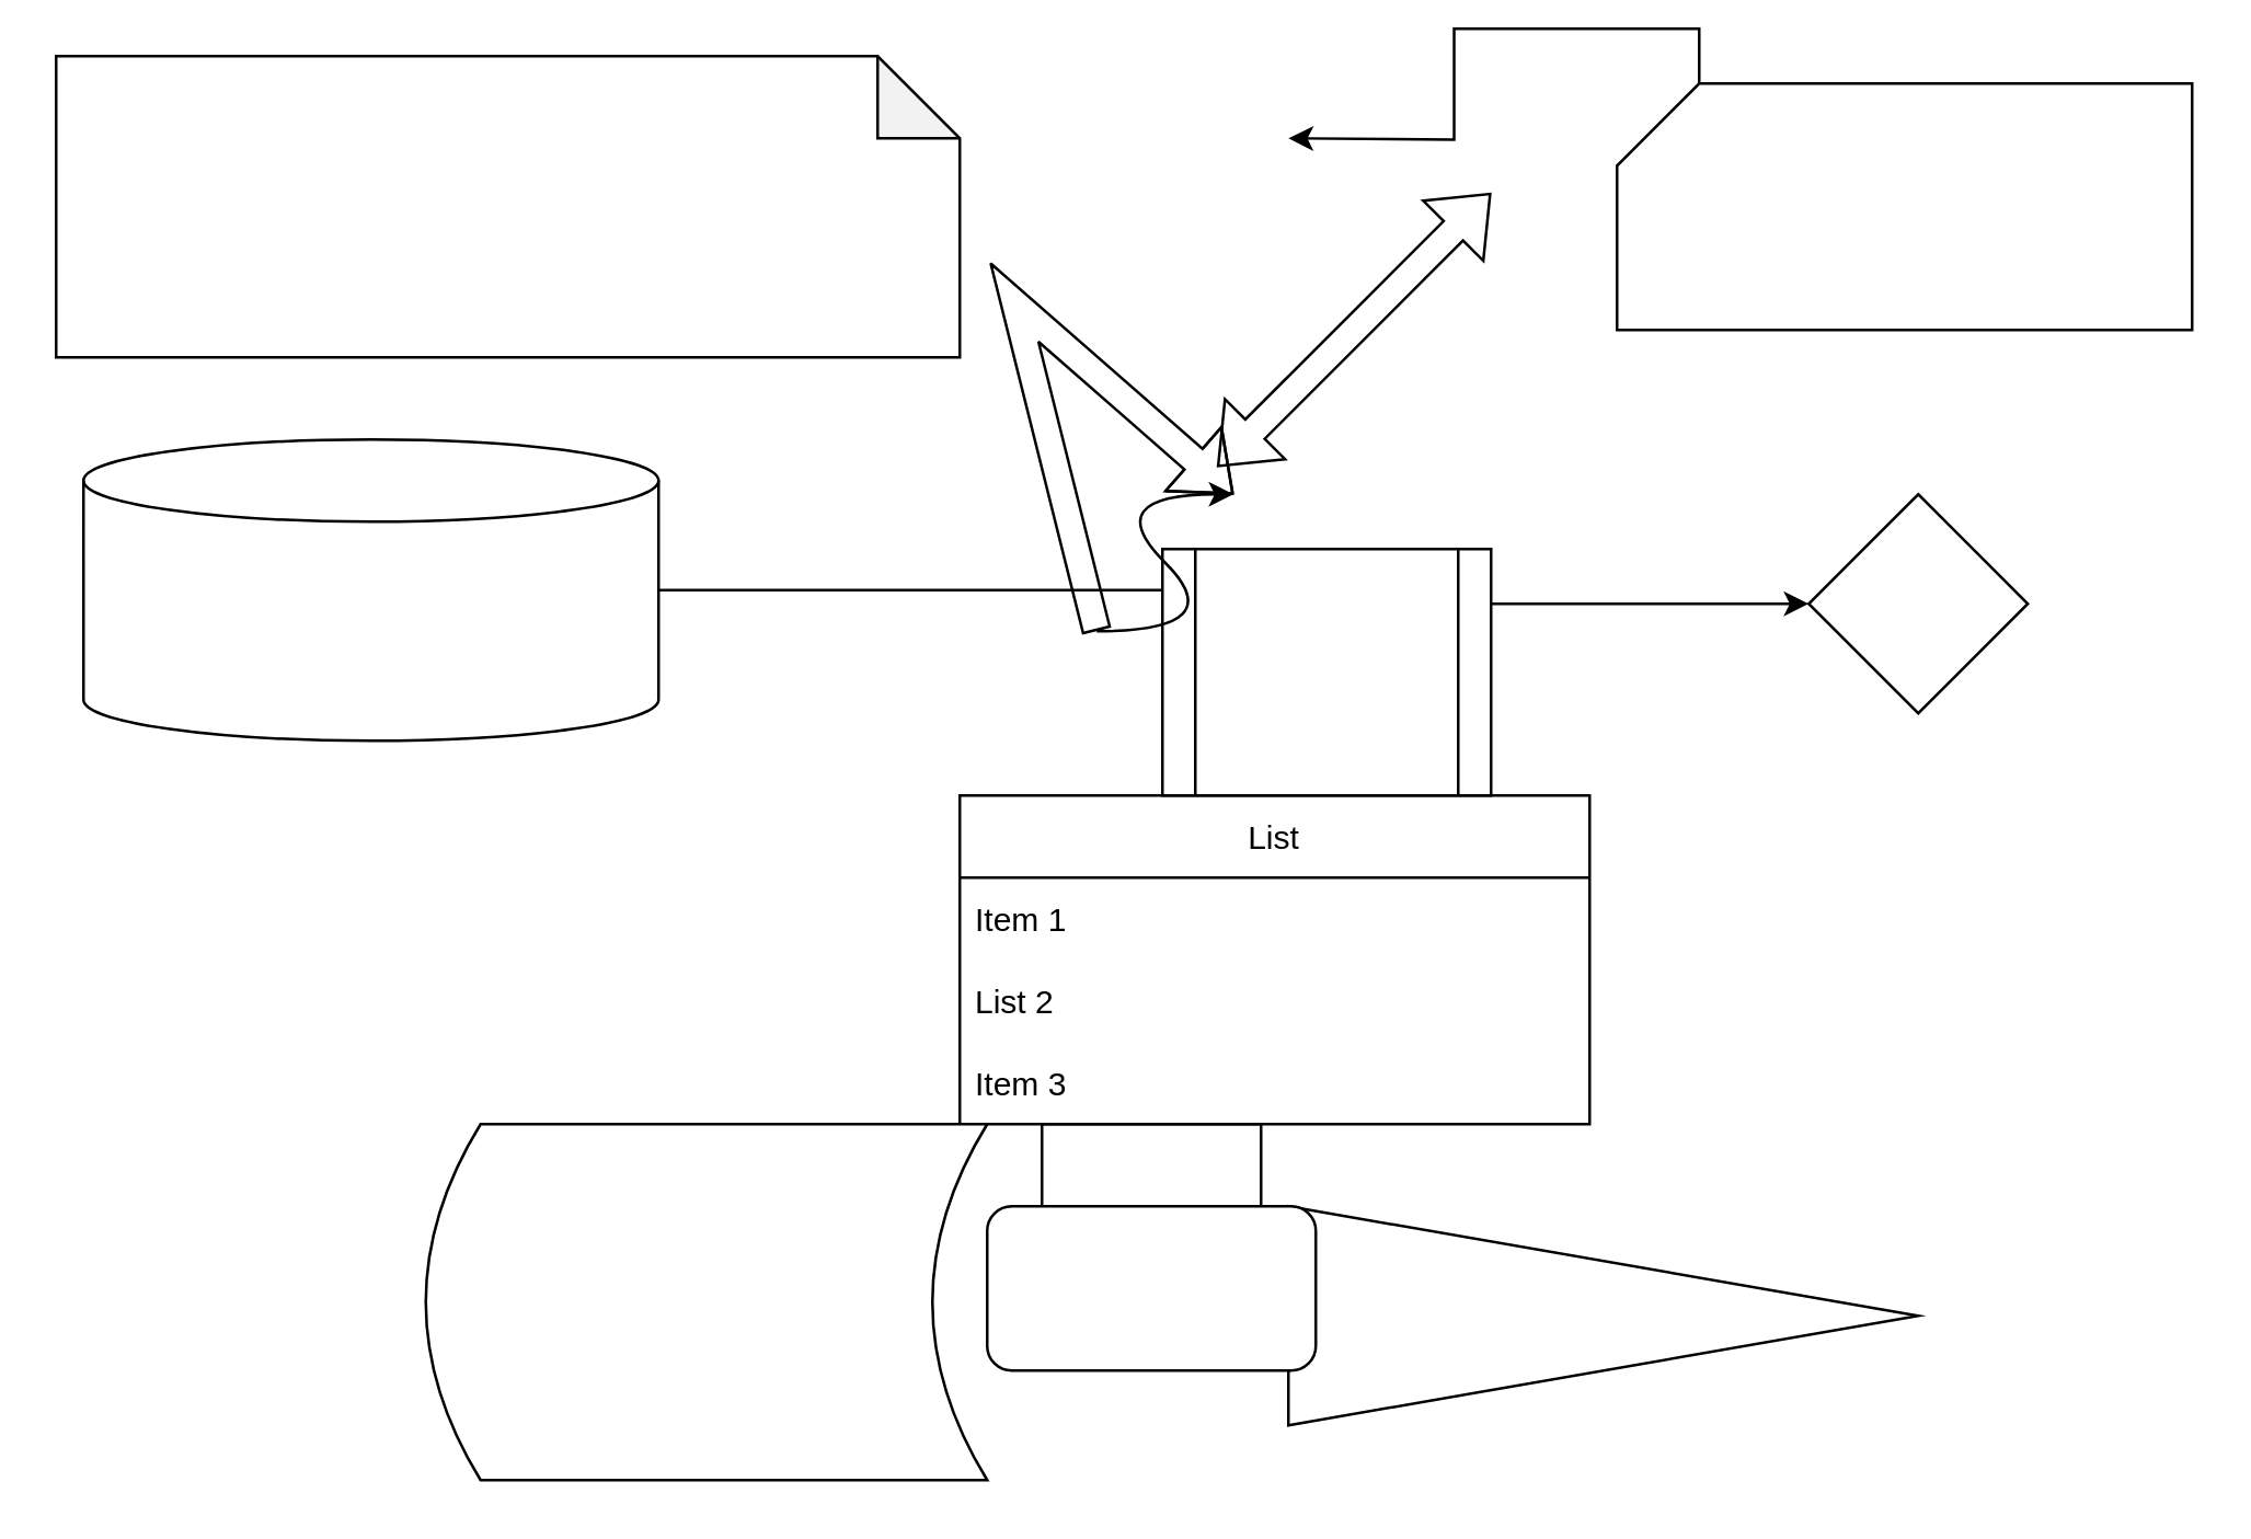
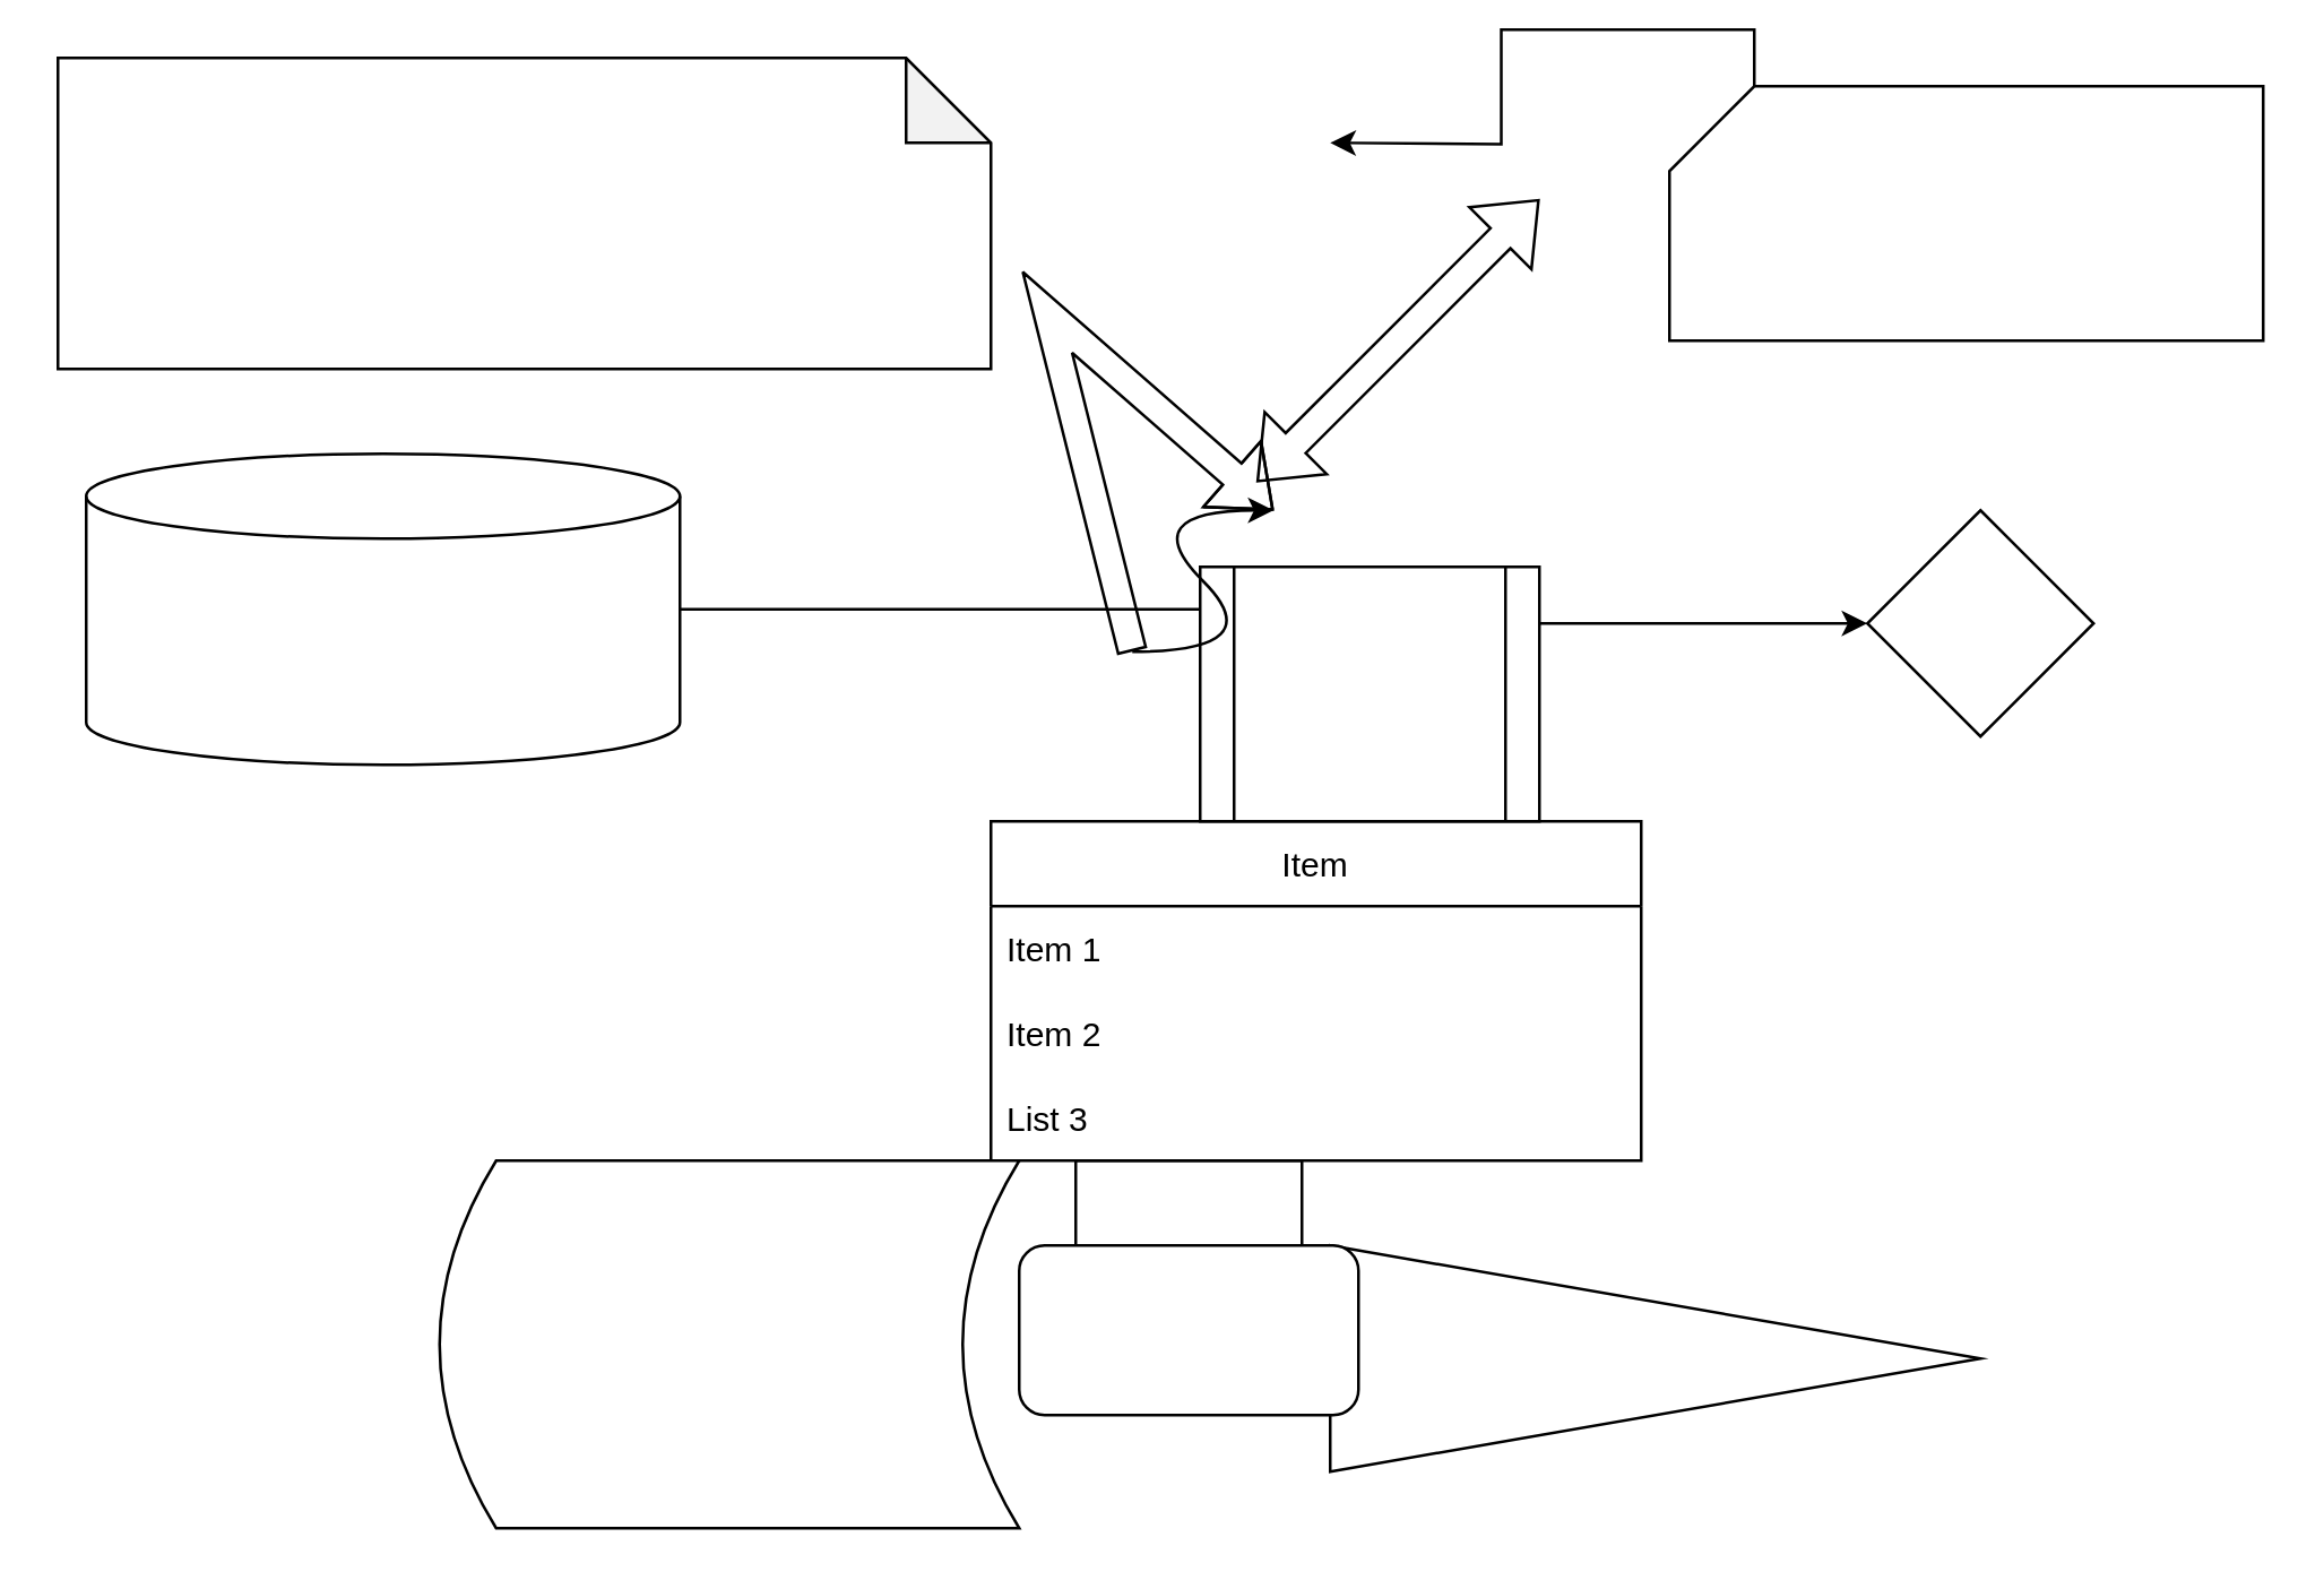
- <mxCell id="3" value="List" style="swimlane;fontStyle=0;childLayout=stackLayout;horizontal=1;startSize=30;horizontalStack=0;resizeParent=1;resizeParentMax=0;resizeLast=0;collapsible=1;marginBottom=0;" parent="1" vertex="1"><mxGeometry x="350" y="290" width="230" height="120" as="geometry" /></mxCell>
+ <mxCell id="3" value="Item" style="swimlane;fontStyle=0;childLayout=stackLayout;horizontal=1;startSize=30;horizontalStack=0;resizeParent=1;resizeParentMax=0;resizeLast=0;collapsible=1;marginBottom=0;" parent="1" vertex="1"><mxGeometry x="350" y="290" width="230" height="120" as="geometry" /></mxCell>
- <mxCell id="5" value="List 2" style="text;strokeColor=none;fillColor=none;align=left;verticalAlign=middle;spacingLeft=4;spacingRight=4;overflow=hidden;points=[[0,0.5],[1,0.5]];portConstraint=eastwest;rotatable=0;" parent="3" vertex="1"><mxGeometry y="60" width="230" height="30" as="geometry" /></mxCell>
+ <mxCell id="5" value="Item 2" style="text;strokeColor=none;fillColor=none;align=left;verticalAlign=middle;spacingLeft=4;spacingRight=4;overflow=hidden;points=[[0,0.5],[1,0.5]];portConstraint=eastwest;rotatable=0;" parent="3" vertex="1"><mxGeometry y="60" width="230" height="30" as="geometry" /></mxCell>
- <mxCell id="6" value="Item 3" style="text;strokeColor=none;fillColor=none;align=left;verticalAlign=middle;spacingLeft=4;spacingRight=4;overflow=hidden;points=[[0,0.5],[1,0.5]];portConstraint=eastwest;rotatable=0;" parent="3" vertex="1"><mxGeometry y="90" width="230" height="30" as="geometry" /></mxCell>
+ <mxCell id="6" value="List 3" style="text;strokeColor=none;fillColor=none;align=left;verticalAlign=middle;spacingLeft=4;spacingRight=4;overflow=hidden;points=[[0,0.5],[1,0.5]];portConstraint=eastwest;rotatable=0;" parent="3" vertex="1"><mxGeometry y="90" width="230" height="30" as="geometry" /></mxCell>
